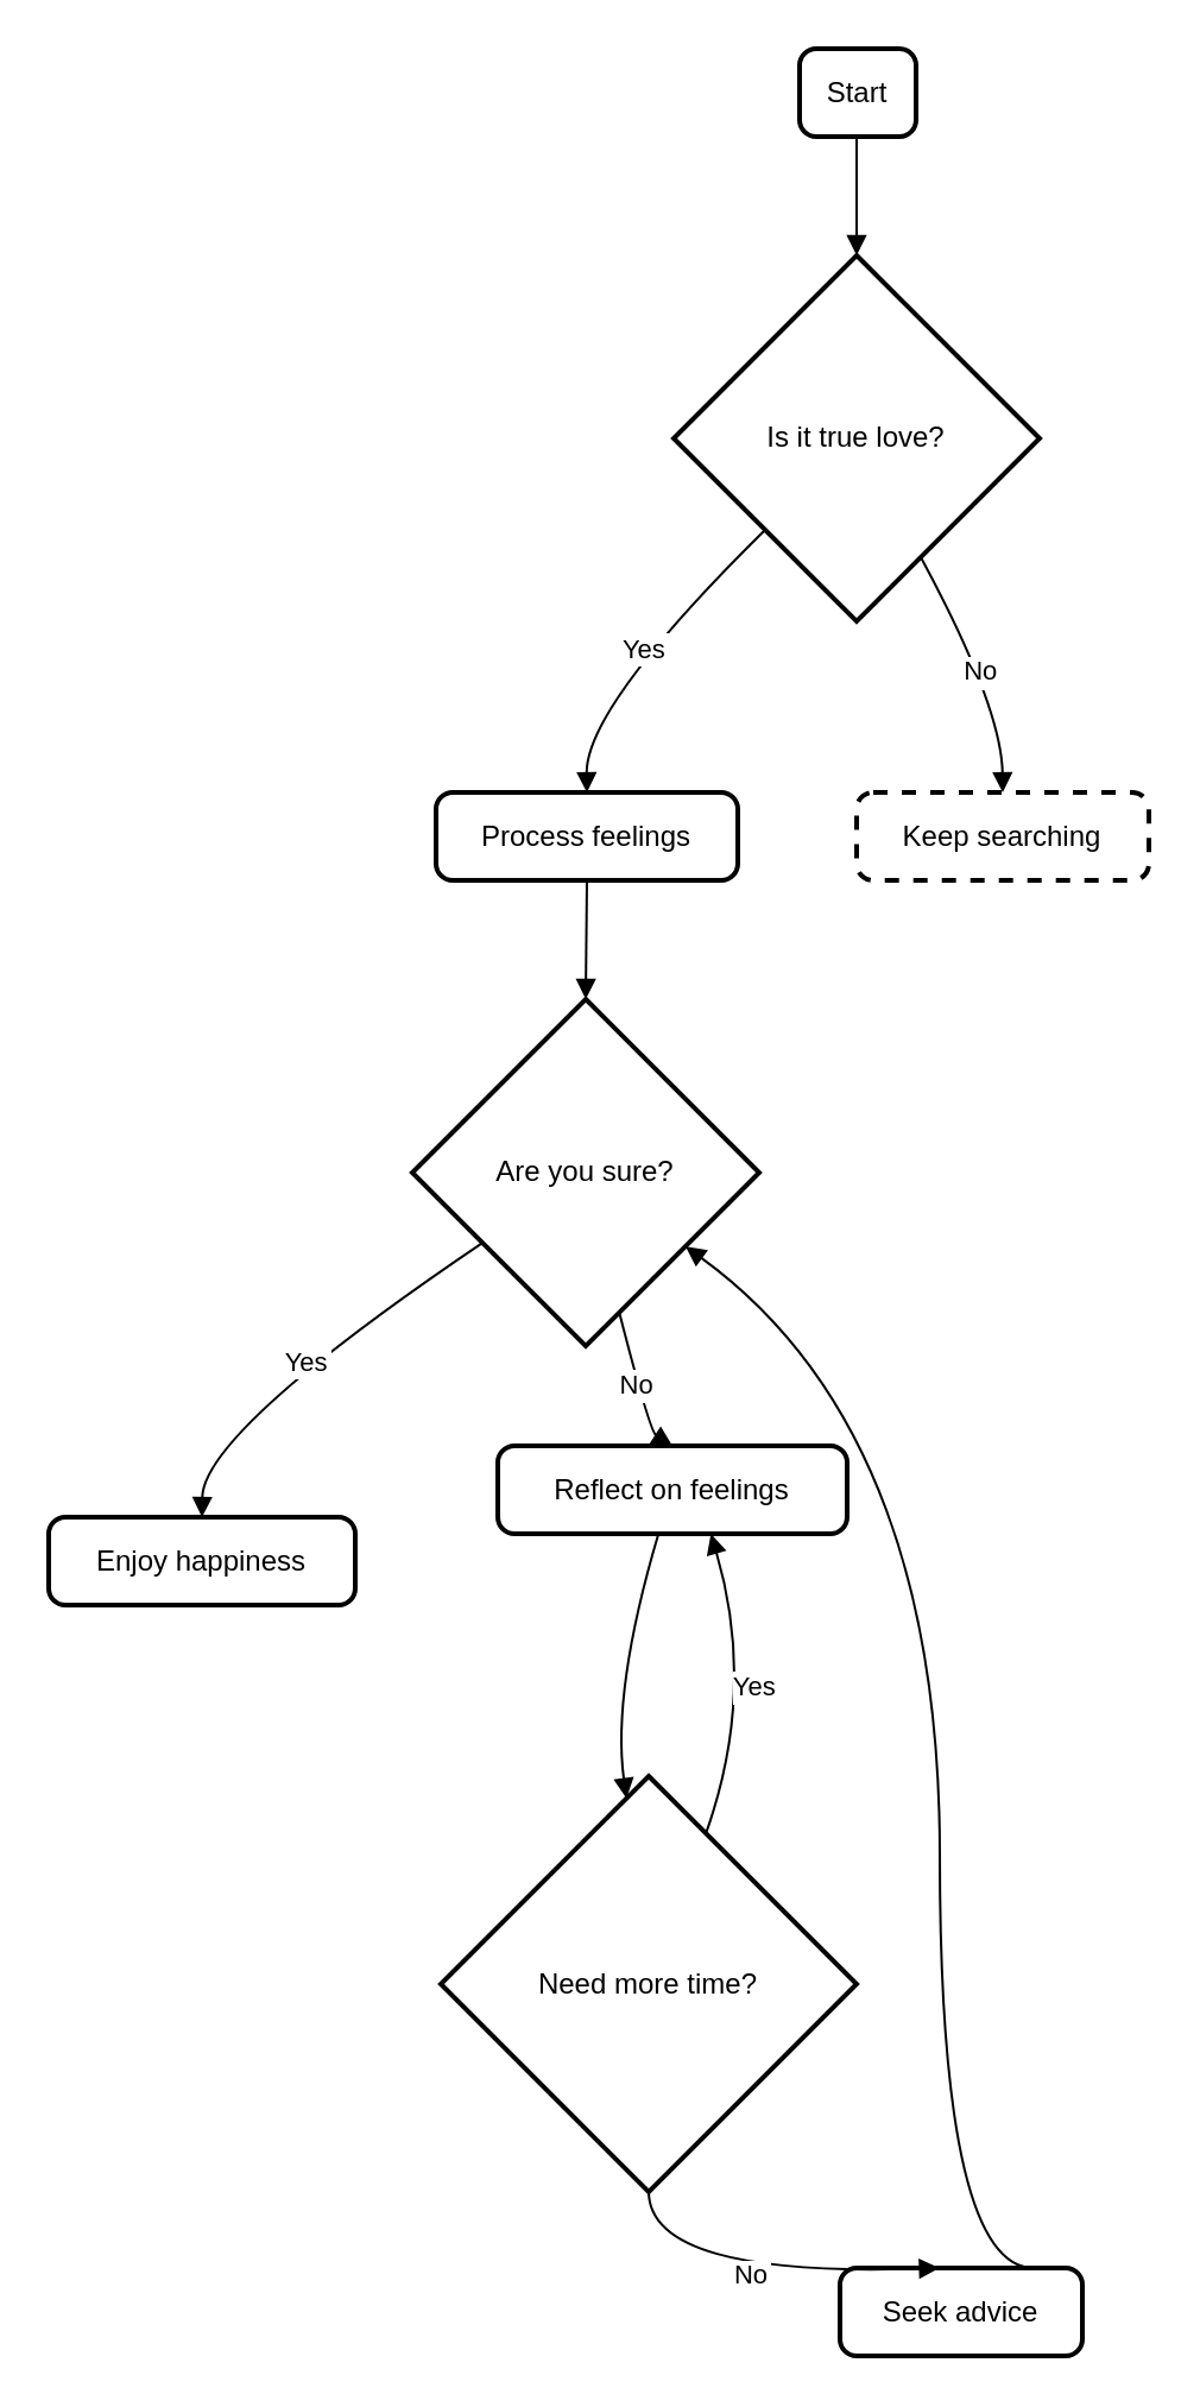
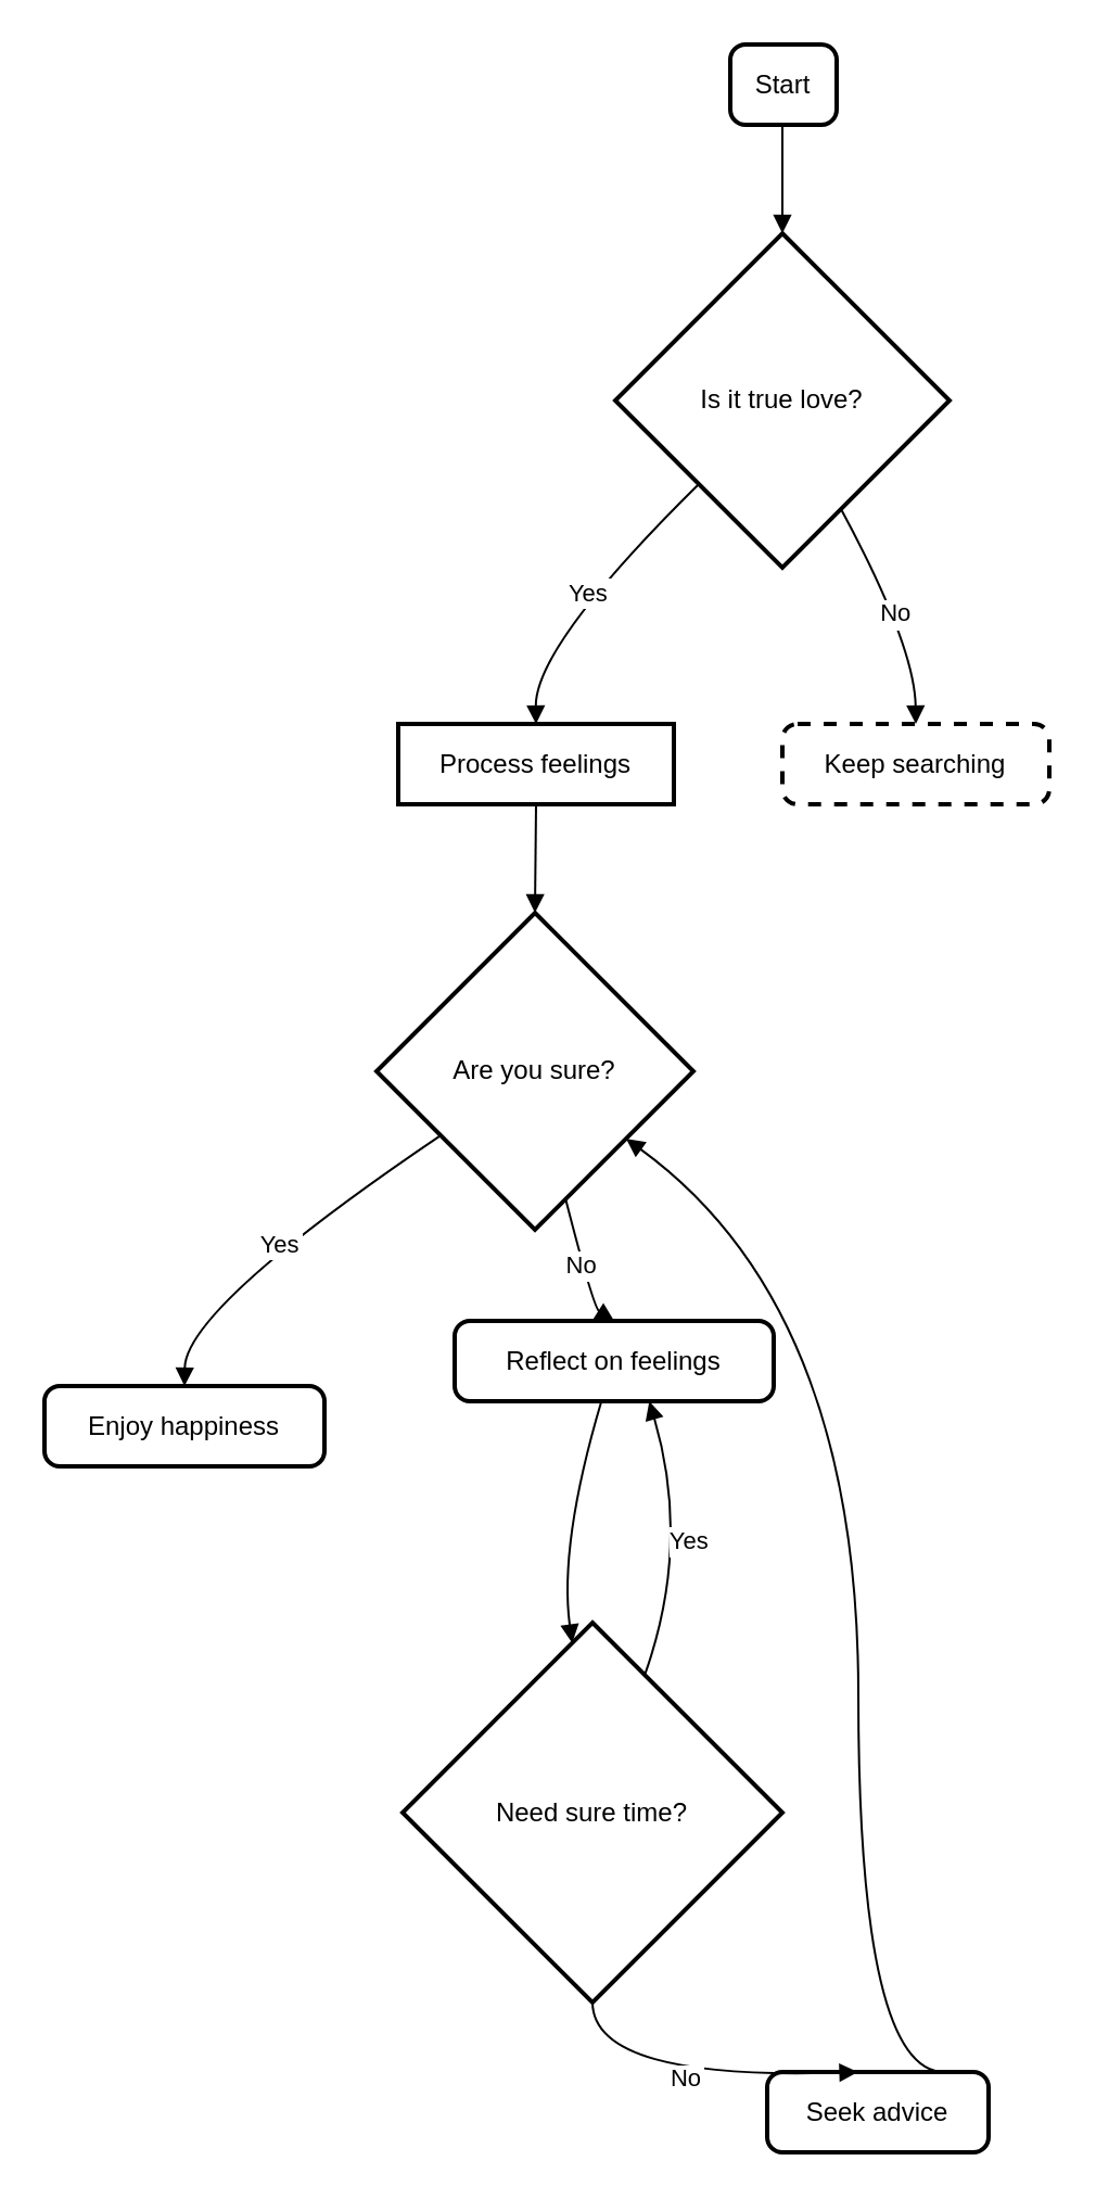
- <mxCell id="4" value="Process feelings" style="rounded=1;absoluteArcSize=1;arcSize=14;whiteSpace=wrap;strokeWidth=2;" vertex="1" parent="1"><mxGeometry x="183" y="333" width="127" height="37" as="geometry" /></mxCell>
+ <mxCell id="4" value="Process feelings" style="absoluteArcSize=1;arcSize=14;whiteSpace=wrap;strokeWidth=2;rounded=0;" vertex="1" parent="1"><mxGeometry x="183" y="333" width="127" height="37" as="geometry" /></mxCell>
- <mxCell id="8" value="Need more time?" style="rhombus;strokeWidth=2;whiteSpace=wrap;" vertex="1" parent="1"><mxGeometry x="185" y="747" width="175" height="175" as="geometry" /></mxCell>
+ <mxCell id="8" value="Need sure time?" style="rhombus;strokeWidth=2;whiteSpace=wrap;" vertex="1" parent="1"><mxGeometry x="185" y="747" width="175" height="175" as="geometry" /></mxCell>
